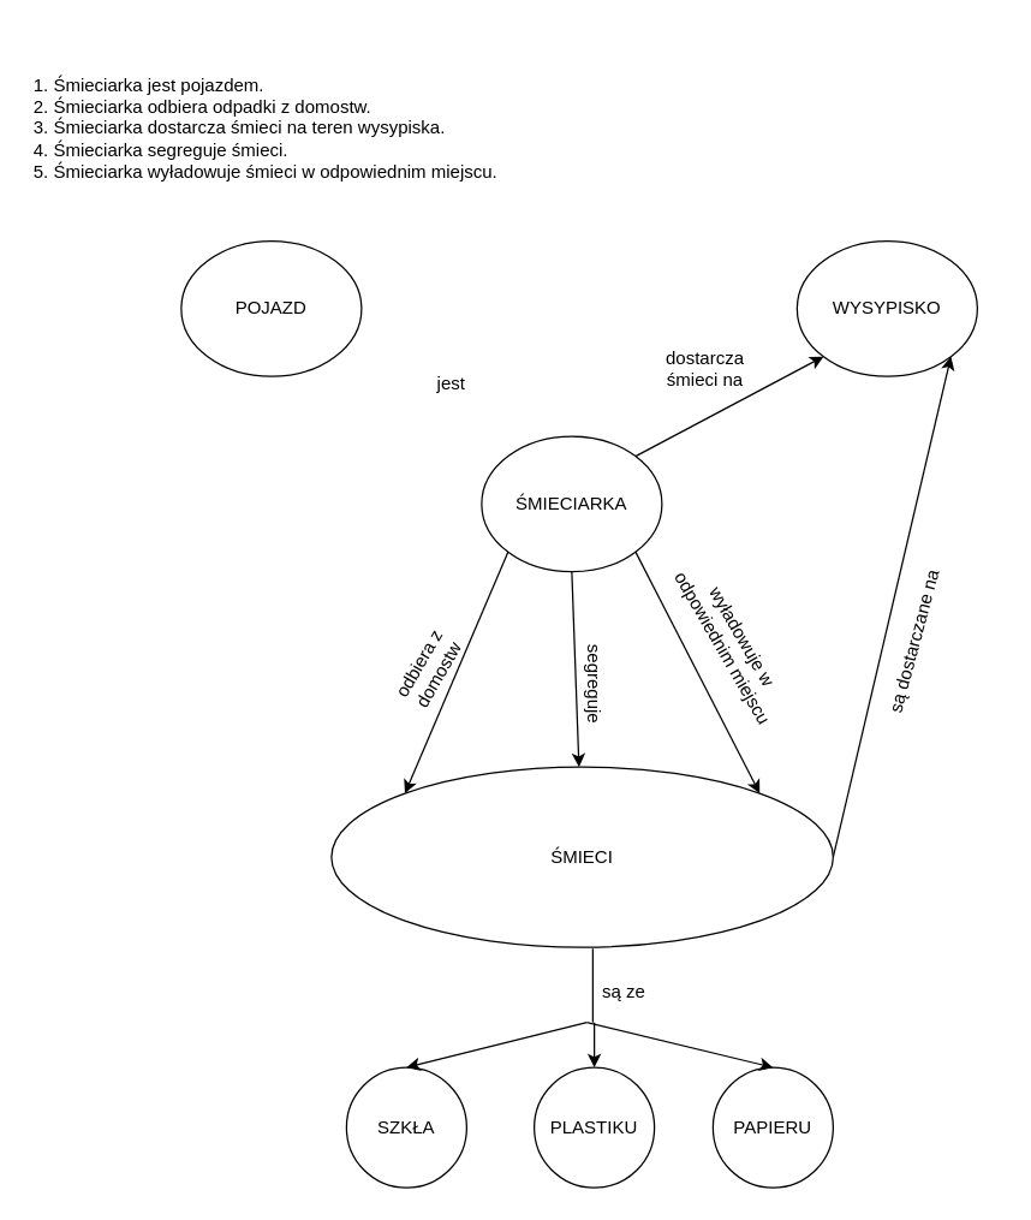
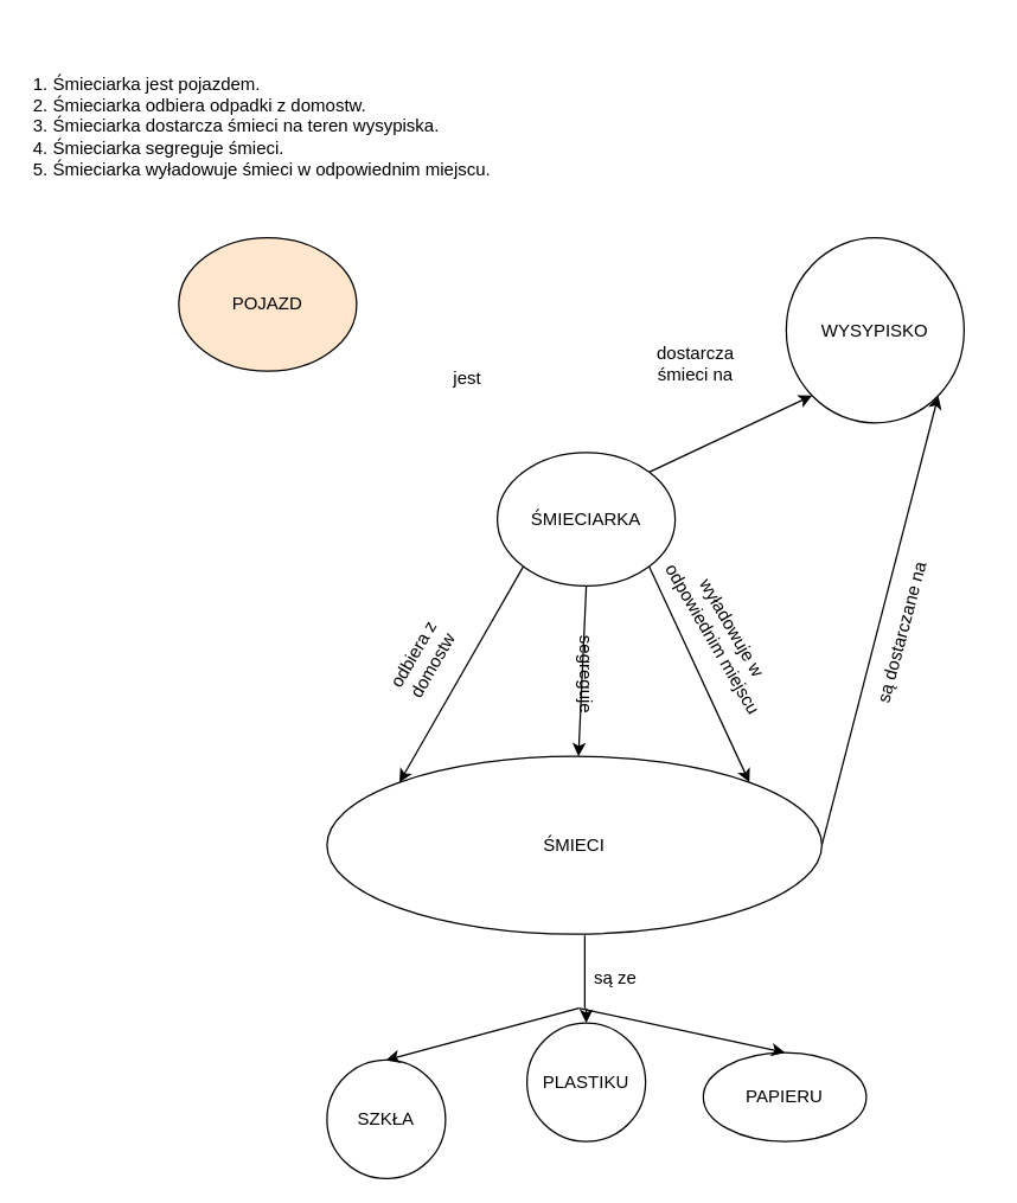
- <mxCell id="4" value="POJAZD" style="ellipse;whiteSpace=wrap;html=1;" vertex="1" parent="1"><mxGeometry x="120" y="160" width="120" height="90" as="geometry" /></mxCell>
+ <mxCell id="4" value="POJAZD" style="ellipse;whiteSpace=wrap;html=1;fillColor=#ffe6cc;" vertex="1" parent="1"><mxGeometry x="120" y="160" width="120" height="90" as="geometry" /></mxCell>
- <mxCell id="6" value="WYSYPISKO" style="ellipse;whiteSpace=wrap;html=1;" vertex="1" parent="1"><mxGeometry x="530" y="160" width="120" height="90" as="geometry" /></mxCell>
+ <mxCell id="6" value="WYSYPISKO" style="ellipse;whiteSpace=wrap;html=1;" vertex="1" parent="1"><mxGeometry x="530" y="160" width="120" height="125" as="geometry" /></mxCell>
- <mxCell id="8" value="jest" style="text;html=1;strokeColor=none;fillColor=none;align=center;verticalAlign=middle;whiteSpace=wrap;rounded=0;" vertex="1" parent="1"><mxGeometry x="255" y="230" width="90" height="50" as="geometry" /></mxCell>
+ <mxCell id="8" value="jest" style="text;html=1;strokeColor=none;fillColor=none;align=center;verticalAlign=middle;whiteSpace=wrap;rounded=0;" vertex="1" parent="1"><mxGeometry x="270" y="230" width="90" height="50" as="geometry" /></mxCell>
- <mxCell id="3" value="ŚMIECIARKA" style="ellipse;whiteSpace=wrap;html=1;" vertex="1" parent="1"><mxGeometry x="320" y="290" width="120" height="90" as="geometry" /></mxCell>
+ <mxCell id="3" value="ŚMIECIARKA" style="ellipse;whiteSpace=wrap;html=1;" vertex="1" parent="1"><mxGeometry x="335" y="305" width="120" height="90" as="geometry" /></mxCell>
- <mxCell id="18" value="SZKŁA" style="ellipse;whiteSpace=wrap;html=1;" vertex="1" parent="1"><mxGeometry x="230" y="710" width="80" height="80" as="geometry" /></mxCell>
+ <mxCell id="18" value="SZKŁA" style="ellipse;whiteSpace=wrap;html=1;" vertex="1" parent="1"><mxGeometry x="220" y="715" width="80" height="80" as="geometry" /></mxCell>
- <mxCell id="19" value="PLASTIKU" style="ellipse;whiteSpace=wrap;html=1;" vertex="1" parent="1"><mxGeometry x="355" y="710" width="80" height="80" as="geometry" /></mxCell>
+ <mxCell id="19" value="PLASTIKU" style="ellipse;whiteSpace=wrap;html=1;" vertex="1" parent="1"><mxGeometry x="355" y="690" width="80" height="80" as="geometry" /></mxCell>
- <mxCell id="20" value="PAPIERU" style="ellipse;whiteSpace=wrap;html=1;" vertex="1" parent="1"><mxGeometry x="474" y="710" width="80" height="80" as="geometry" /></mxCell>
+ <mxCell id="20" value="PAPIERU" style="ellipse;whiteSpace=wrap;html=1;" vertex="1" parent="1"><mxGeometry x="474" y="710" width="110" height="60" as="geometry" /></mxCell>
